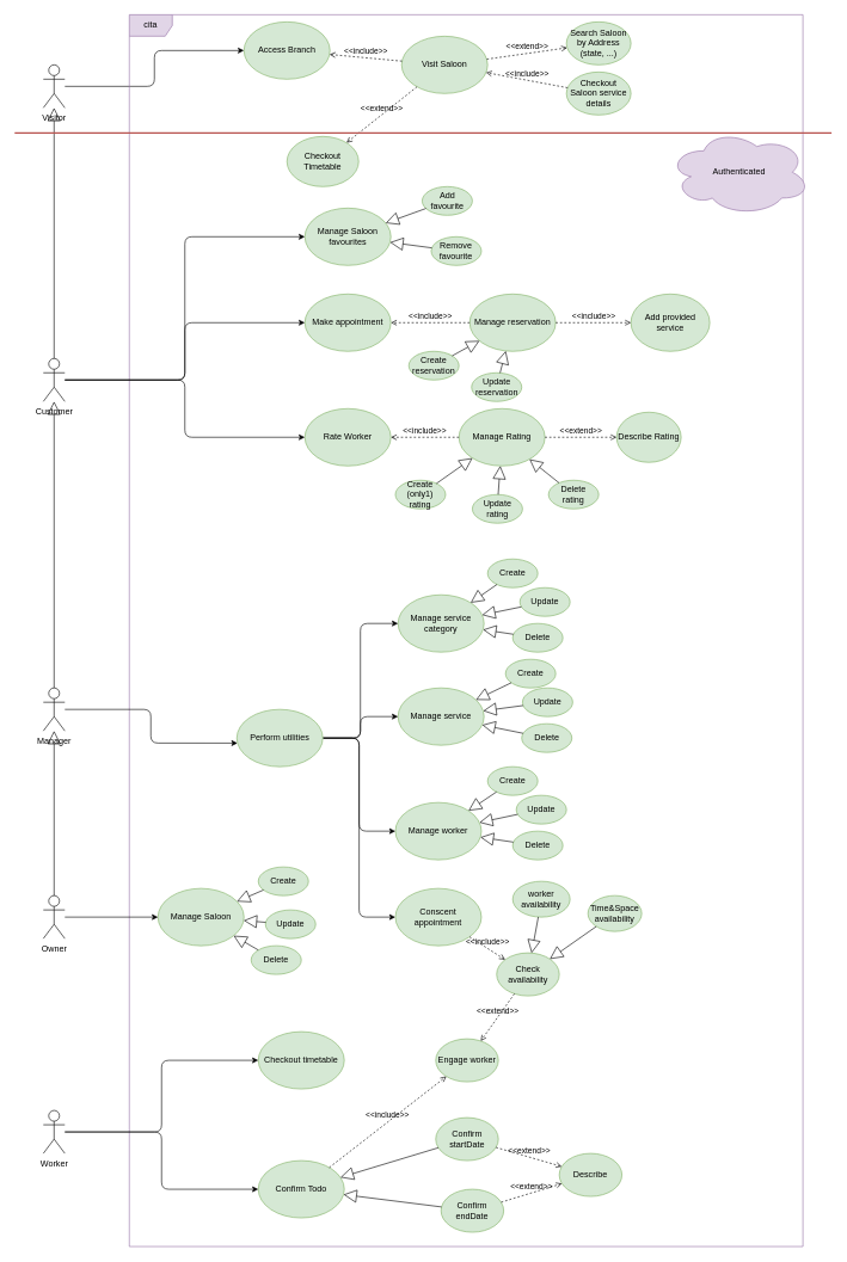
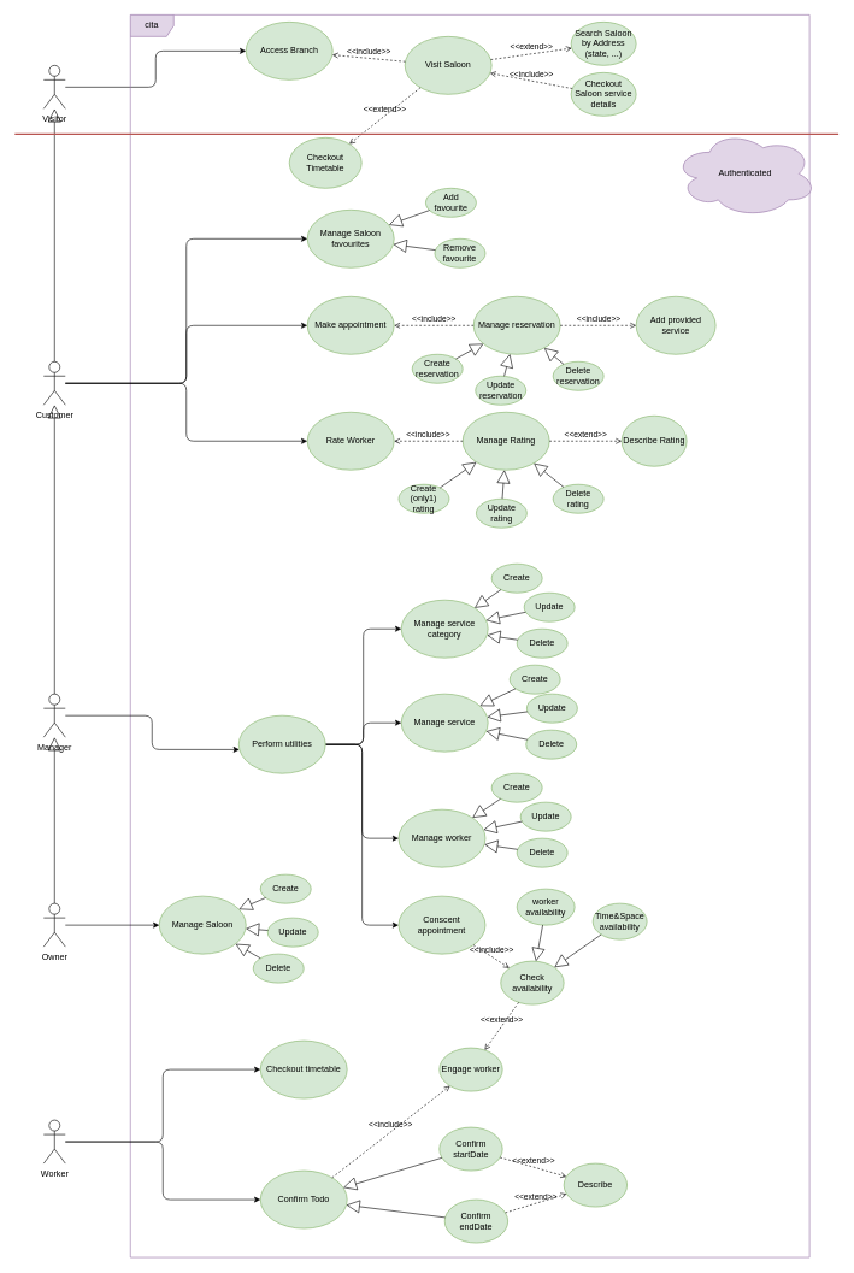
+ <mxCell id="32" value="" style="endArrow=block;endSize=16;endFill=0;html=1;rounded=1;" parent="1" source="29" target="23" edge="1"><mxGeometry width="160" relative="1" as="geometry"><mxPoint x="625" y="440" as="sourcePoint" /><mxPoint x="785" y="440" as="targetPoint" /></mxGeometry></mxCell>
+ <mxCell id="29" value="Delete reservation" style="ellipse;whiteSpace=wrap;html=1;rounded=1;fillColor=#d5e8d4;strokeColor=#82b366;" parent="1" vertex="1"><mxGeometry x="765" y="500" width="70" height="40" as="geometry" /></mxCell>
